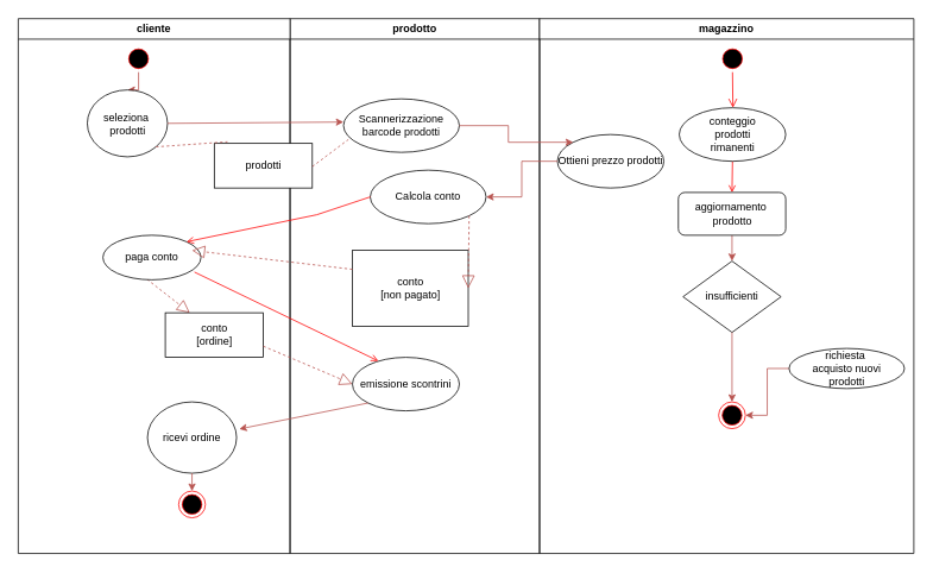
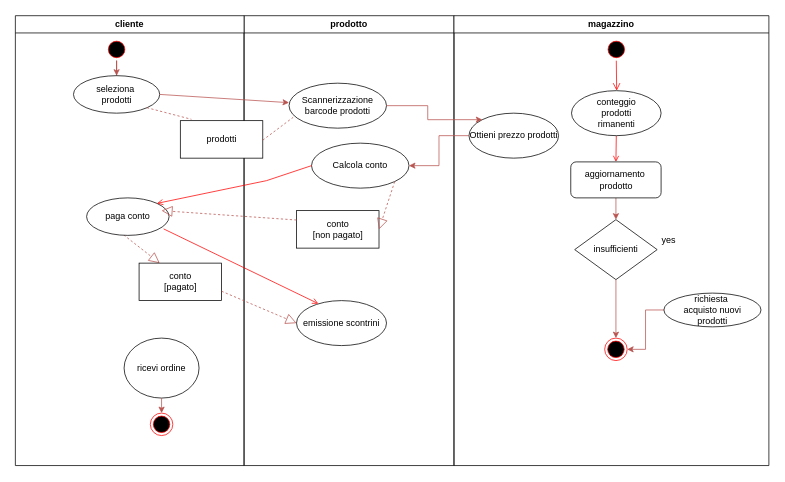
- <mxCell id="13" value="&lt;font style=&quot;vertical-align: inherit&quot;&gt;&lt;font style=&quot;vertical-align: inherit&quot;&gt;&lt;font style=&quot;vertical-align: inherit&quot;&gt;&lt;font style=&quot;vertical-align: inherit&quot;&gt;seleziona&amp;nbsp; &lt;/font&gt;&lt;/font&gt;&lt;/font&gt;&lt;/font&gt;&lt;br&gt;&lt;font style=&quot;vertical-align: inherit&quot;&gt;&lt;font style=&quot;vertical-align: inherit&quot;&gt;&lt;font style=&quot;vertical-align: inherit&quot;&gt;&lt;font style=&quot;vertical-align: inherit&quot;&gt;prodotti&lt;/font&gt;&lt;/font&gt;&lt;/font&gt;&lt;/font&gt;" style="ellipse;whiteSpace=wrap;html=1;" parent="8" vertex="1"><mxGeometry x="77.5" y="80" width="90" height="75" as="geometry" /></mxCell>
+ <mxCell id="13" value="&lt;font style=&quot;vertical-align: inherit&quot;&gt;&lt;font style=&quot;vertical-align: inherit&quot;&gt;&lt;font style=&quot;vertical-align: inherit&quot;&gt;&lt;font style=&quot;vertical-align: inherit&quot;&gt;seleziona&amp;nbsp; &lt;/font&gt;&lt;/font&gt;&lt;/font&gt;&lt;/font&gt;&lt;br&gt;&lt;font style=&quot;vertical-align: inherit&quot;&gt;&lt;font style=&quot;vertical-align: inherit&quot;&gt;&lt;font style=&quot;vertical-align: inherit&quot;&gt;&lt;font style=&quot;vertical-align: inherit&quot;&gt;prodotti&lt;/font&gt;&lt;/font&gt;&lt;/font&gt;&lt;/font&gt;" style="ellipse;whiteSpace=wrap;html=1;" parent="8" vertex="1"><mxGeometry x="77.5" y="80" width="115" height="50" as="geometry" /></mxCell>
+ <mxCell id="27" value="yes" style="text;html=1;align=center;verticalAlign=middle;resizable=0;points=[];autosize=1;" parent="20" vertex="1"><mxGeometry x="271" y="290" width="30" height="20" as="geometry" /></mxCell>
- <mxCell id="4" value="&lt;font style=&quot;vertical-align: inherit&quot;&gt;&lt;font style=&quot;vertical-align: inherit&quot;&gt;conto&lt;br&gt;[non pagato]&lt;br&gt;&lt;/font&gt;&lt;/font&gt;" style="html=1;" parent="2" vertex="1"><mxGeometry x="70" y="260" width="130" height="85" as="geometry" /></mxCell>
+ <mxCell id="4" value="&lt;font style=&quot;vertical-align: inherit&quot;&gt;&lt;font style=&quot;vertical-align: inherit&quot;&gt;conto&lt;br&gt;[non pagato]&lt;br&gt;&lt;/font&gt;&lt;/font&gt;" style="html=1;" parent="2" vertex="1"><mxGeometry x="70" y="260" width="110" height="50" as="geometry" /></mxCell>
- <mxCell id="15" value="&lt;font style=&quot;vertical-align: inherit&quot;&gt;&lt;font style=&quot;vertical-align: inherit&quot;&gt;conto&lt;br&gt;[ordine]&lt;br&gt;&lt;/font&gt;&lt;/font&gt;" style="html=1;" parent="8" vertex="1"><mxGeometry x="165" y="330" width="110" height="50" as="geometry" /></mxCell>
+ <mxCell id="15" value="&lt;font style=&quot;vertical-align: inherit&quot;&gt;&lt;font style=&quot;vertical-align: inherit&quot;&gt;conto&lt;br&gt;[pagato]&lt;br&gt;&lt;/font&gt;&lt;/font&gt;" style="html=1;" parent="8" vertex="1"><mxGeometry x="165" y="330" width="110" height="50" as="geometry" /></mxCell>
- <mxCell id="39" value="" style="endArrow=classic;html=1;strokeColor=#B85450;exitX=0;exitY=1;exitDx=0;exitDy=0;entryX=1.03;entryY=0.38;entryDx=0;entryDy=0;entryPerimeter=0;" parent="1" source="5" target="16" edge="1"><mxGeometry width="50" height="50" relative="1" as="geometry"><mxPoint x="446" y="400.78" as="sourcePoint" /><mxPoint x="265" y="430" as="targetPoint" /></mxGeometry></mxCell>
